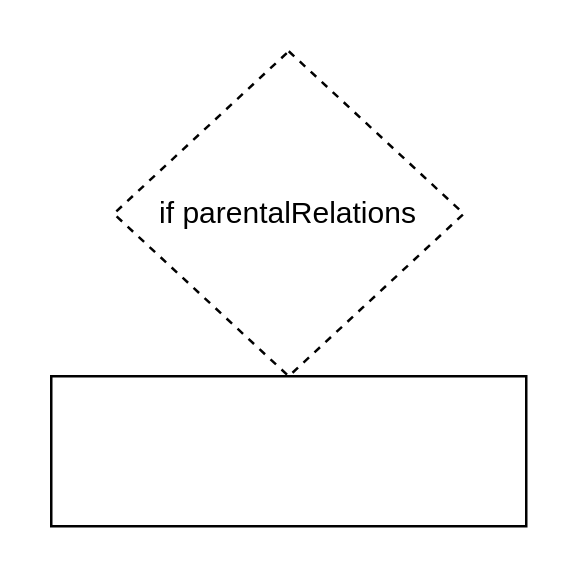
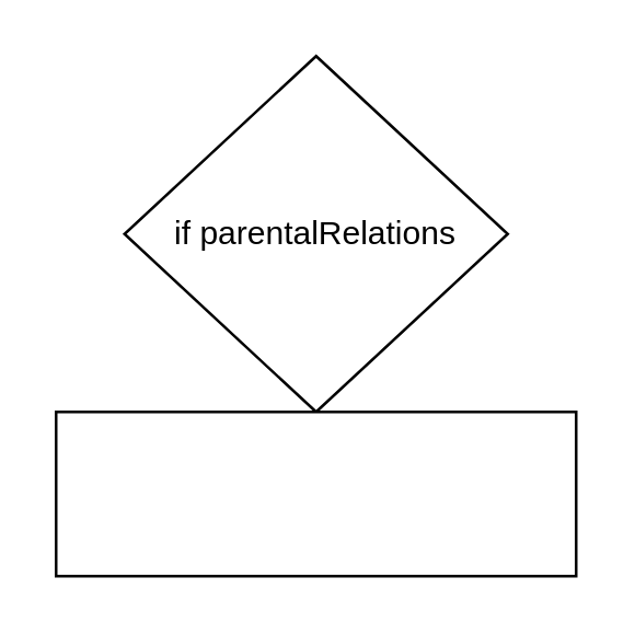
- <mxCell id="2" value="if parentalRelations" style="rhombus;whiteSpace=wrap;html=1;dashed=1;" vertex="1" parent="1"><mxGeometry x="45" y="20" width="140" height="130" as="geometry" /></mxCell>
+ <mxCell id="2" value="if parentalRelations" style="rhombus;whiteSpace=wrap;html=1;" vertex="1" parent="1"><mxGeometry x="45" y="20" width="140" height="130" as="geometry" /></mxCell>
